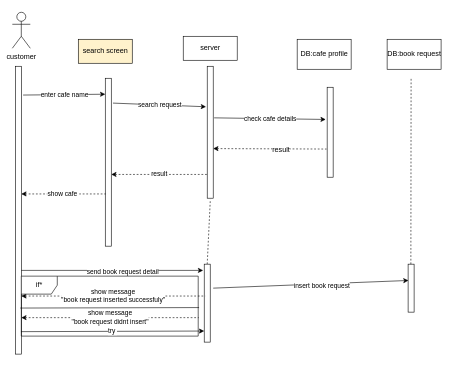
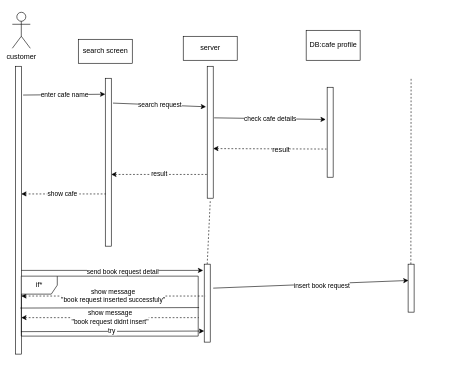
- <mxCell id="5" value="search screen" style="html=1;fillColor=#fff2cc;" vertex="1" parent="1"><mxGeometry x="130" y="65" width="90" height="40" as="geometry" /></mxCell>
+ <mxCell id="5" value="search screen" style="html=1;" vertex="1" parent="1"><mxGeometry x="130" y="65" width="90" height="40" as="geometry" /></mxCell>
- <mxCell id="9" value="DB:cafe profile" style="html=1;" vertex="1" parent="1"><mxGeometry x="495" y="65" width="90" height="50" as="geometry" /></mxCell>
+ <mxCell id="9" value="DB:cafe profile" style="html=1;" vertex="1" parent="1"><mxGeometry x="510" y="50" width="90" height="50" as="geometry" /></mxCell>
- <mxCell id="21" value="DB:book request" style="html=1;" vertex="1" parent="1"><mxGeometry x="645" y="65" width="90" height="50" as="geometry" /></mxCell>
